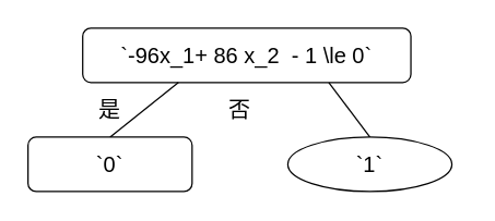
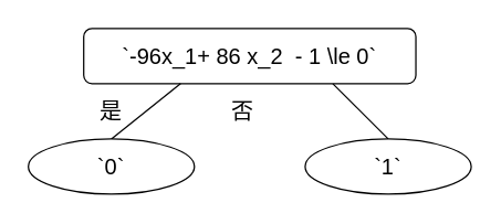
- <mxCell id="5" value="&lt;font style=&quot;font-size: 16px&quot;&gt;`0`&lt;/font&gt;" style="whiteSpace=wrap;html=1;rounded=1;" vertex="1" parent="1"><mxGeometry x="20" y="100" width="120" height="40" as="geometry" /></mxCell>
+ <mxCell id="5" value="&lt;font style=&quot;font-size: 16px&quot;&gt;`0`&lt;/font&gt;" style="ellipse;whiteSpace=wrap;html=1;rounded=1;" vertex="1" parent="1"><mxGeometry x="20" y="100" width="120" height="40" as="geometry" /></mxCell>
- <mxCell id="7" value="&lt;font style=&quot;font-size: 16px&quot;&gt;`1`&lt;/font&gt;" style="ellipse;whiteSpace=wrap;html=1;rounded=1;" vertex="1" parent="1"><mxGeometry x="210" y="100" width="120" height="40" as="geometry" /></mxCell>
+ <mxCell id="7" value="&lt;font style=&quot;font-size: 16px&quot;&gt;`1`&lt;/font&gt;" style="ellipse;whiteSpace=wrap;html=1;rounded=1;" vertex="1" parent="1"><mxGeometry x="220" y="100" width="120" height="40" as="geometry" /></mxCell>
